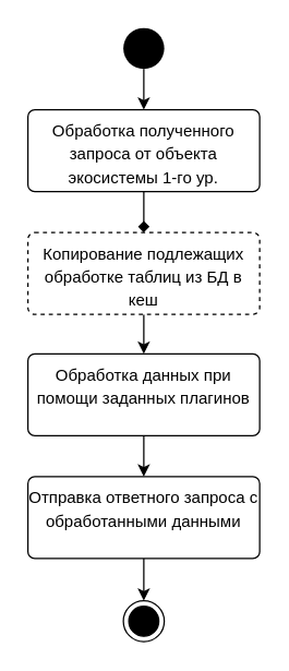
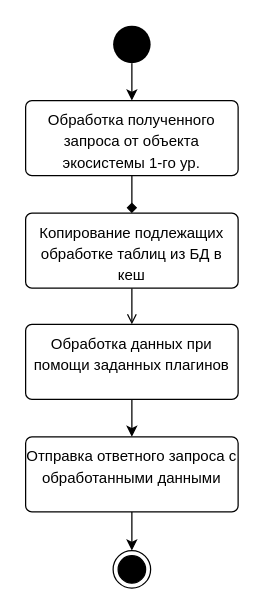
- <mxCell id="7" value="&lt;span style=&quot;font-size: 12px;&quot;&gt;&lt;font style=&quot;vertical-align: inherit;&quot;&gt;&lt;font style=&quot;vertical-align: inherit;&quot;&gt;&lt;font style=&quot;vertical-align: inherit;&quot;&gt;&lt;font style=&quot;vertical-align: inherit;&quot;&gt;Копирование подлежащих обработке таблиц из БД в кеш&lt;/font&gt;&lt;/font&gt;&lt;/font&gt;&lt;/font&gt;&lt;/span&gt;" style="html=1;align=center;verticalAlign=top;rounded=1;absoluteArcSize=1;arcSize=10;dashed=1;fontSize=14;whiteSpace=wrap;" vertex="1" parent="1"><mxGeometry x="20" y="170" width="170" height="60" as="geometry" /></mxCell>
+ <mxCell id="7" value="&lt;span style=&quot;font-size: 12px;&quot;&gt;&lt;font style=&quot;vertical-align: inherit;&quot;&gt;&lt;font style=&quot;vertical-align: inherit;&quot;&gt;&lt;font style=&quot;vertical-align: inherit;&quot;&gt;&lt;font style=&quot;vertical-align: inherit;&quot;&gt;Копирование подлежащих обработке таблиц из БД в кеш&lt;/font&gt;&lt;/font&gt;&lt;/font&gt;&lt;/font&gt;&lt;/span&gt;" style="html=1;align=center;verticalAlign=top;rounded=1;absoluteArcSize=1;arcSize=10;dashed=0;fontSize=14;whiteSpace=wrap;" vertex="1" parent="1"><mxGeometry x="20" y="170" width="170" height="60" as="geometry" /></mxCell>
- <mxCell id="6" style="edgeStyle=orthogonalEdgeStyle;rounded=0;orthogonalLoop=1;jettySize=auto;html=1;" edge="1" parent="1" source="7" target="9"><mxGeometry relative="1" as="geometry" /></mxCell>
+ <mxCell id="6" style="edgeStyle=orthogonalEdgeStyle;rounded=0;orthogonalLoop=1;jettySize=auto;html=1;endArrow=open;" edge="1" parent="1" source="7" target="9"><mxGeometry relative="1" as="geometry" /></mxCell>
